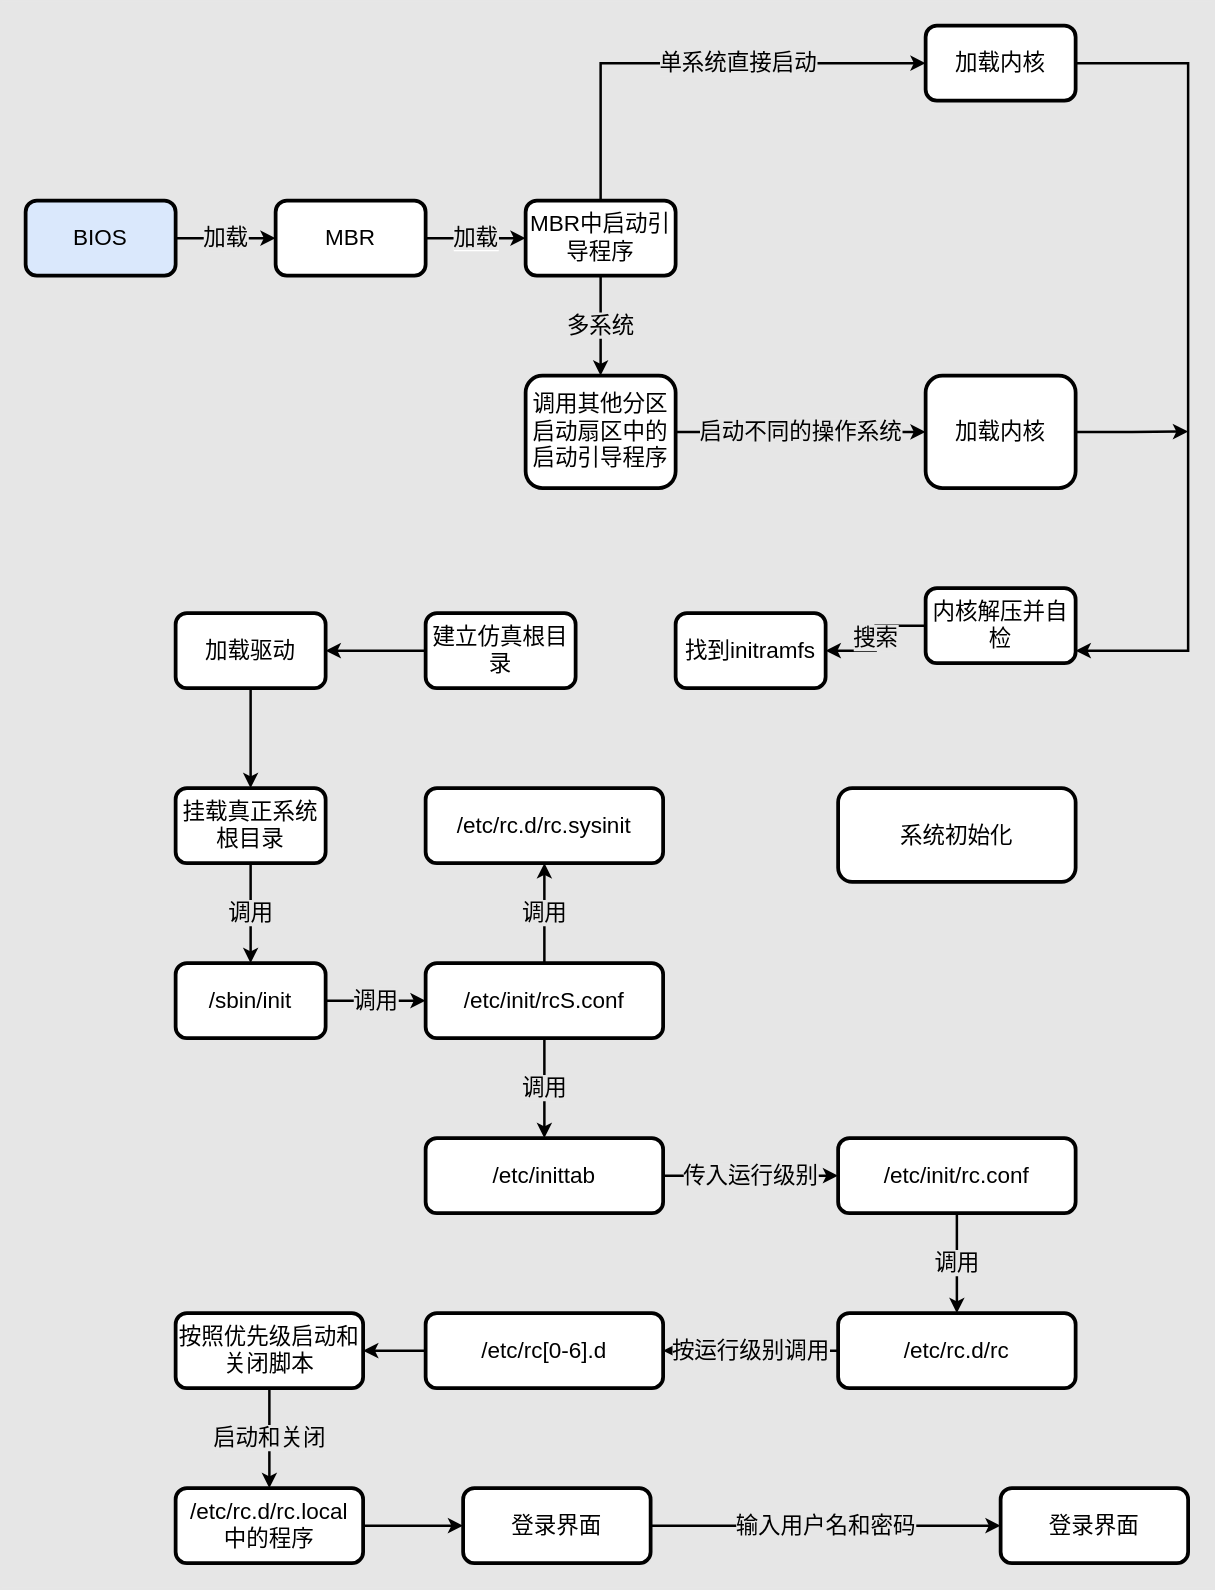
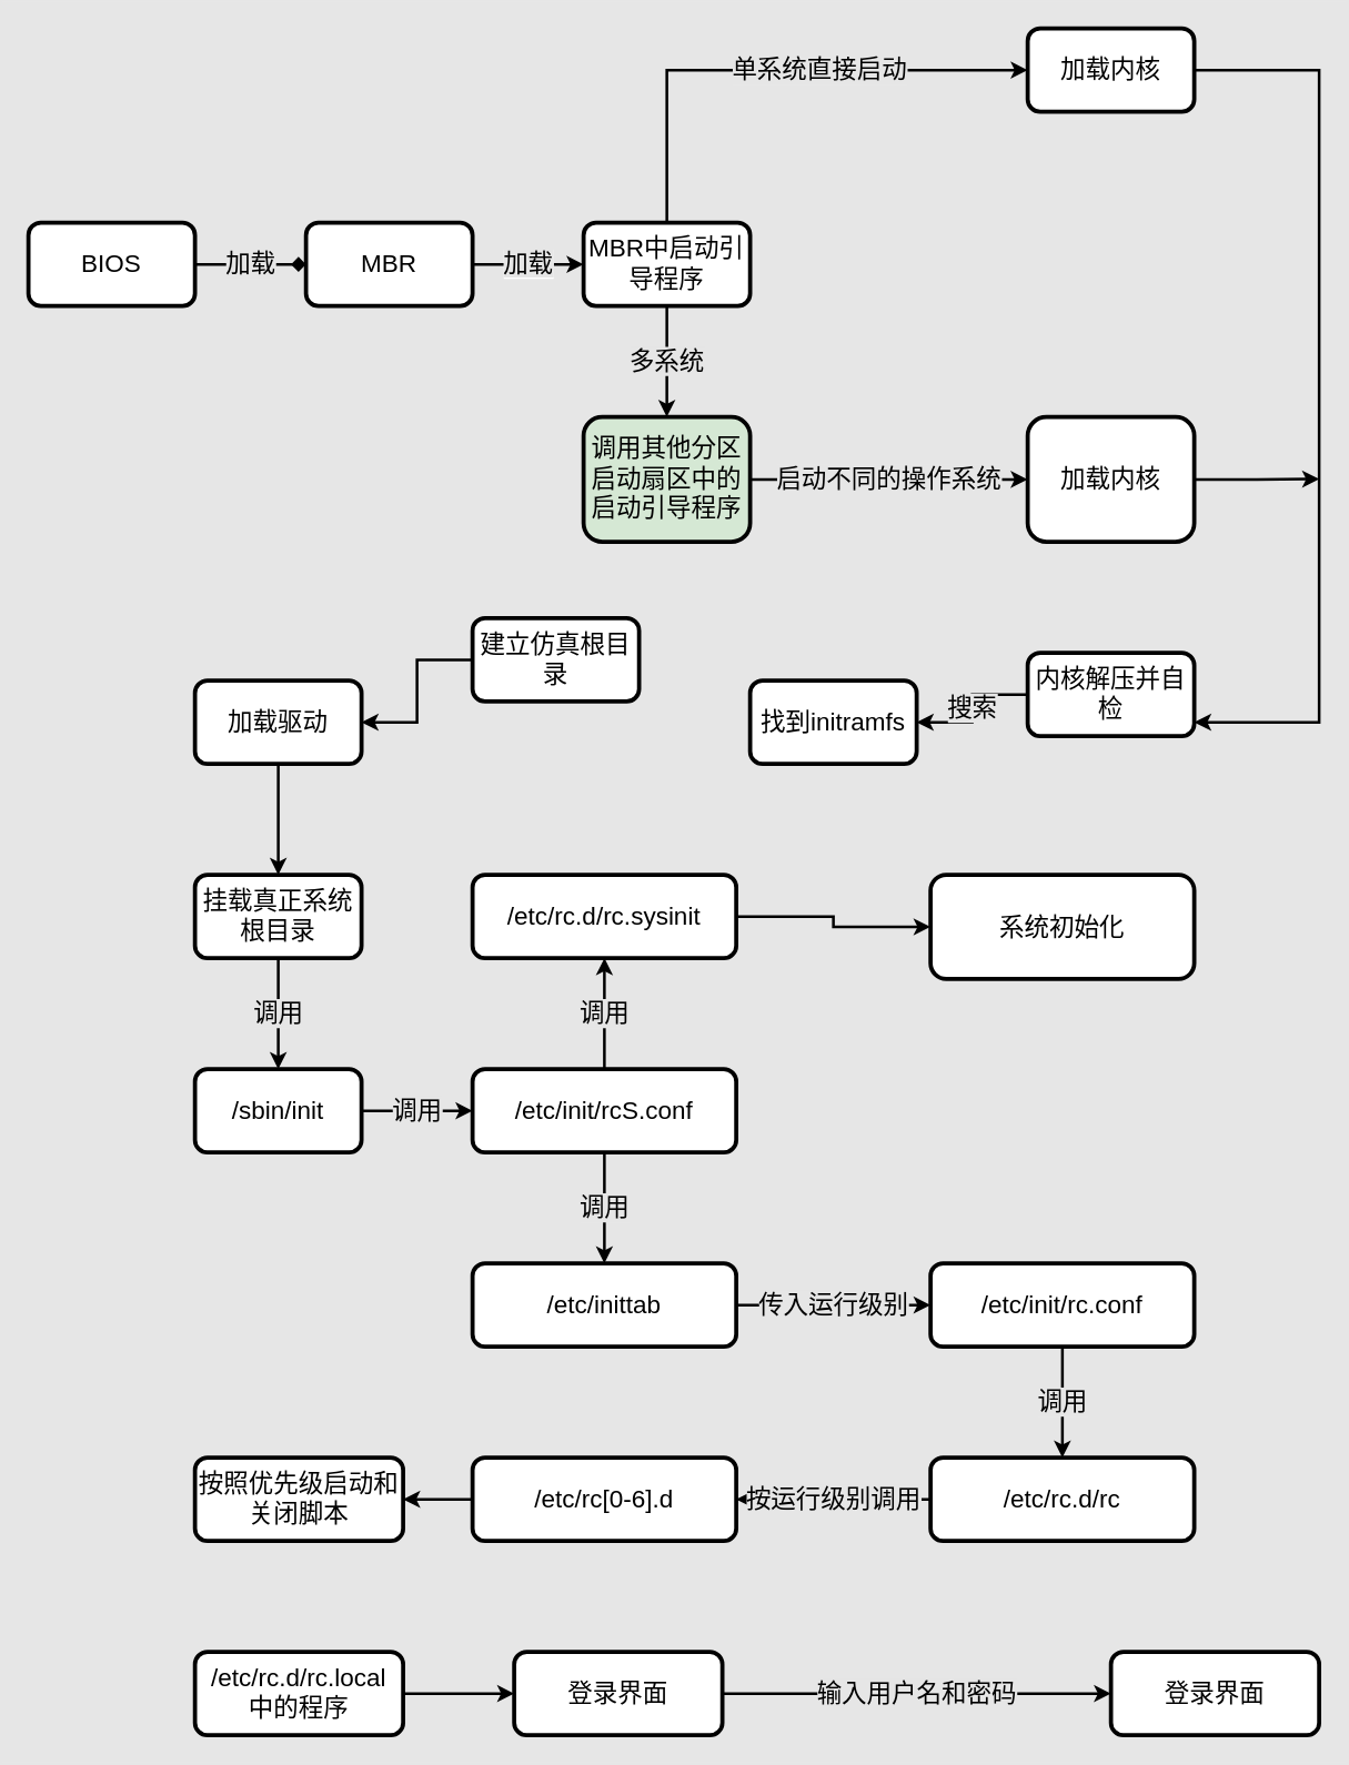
- <mxCell id="3" value="&lt;font style=&quot;font-size: 18px&quot;&gt;BIOS&lt;/font&gt;" style="rounded=1;whiteSpace=wrap;html=1;glass=0;comic=0;strokeWidth=3;fillColor=#dae8fc;" vertex="1" parent="1"><mxGeometry x="20" y="160" width="120" height="60" as="geometry" /></mxCell>
+ <mxCell id="3" value="&lt;font style=&quot;font-size: 18px&quot;&gt;BIOS&lt;/font&gt;" style="rounded=1;whiteSpace=wrap;html=1;glass=0;comic=0;strokeWidth=3;" vertex="1" parent="1"><mxGeometry x="20" y="160" width="120" height="60" as="geometry" /></mxCell>
- <mxCell id="2" value="&lt;font style=&quot;font-size: 18px&quot;&gt;加载&lt;/font&gt;" style="edgeStyle=orthogonalEdgeStyle;rounded=0;orthogonalLoop=1;jettySize=auto;html=1;strokeWidth=2;labelBackgroundColor=#E6E6E6;" edge="1" parent="1" source="3" target="5"><mxGeometry relative="1" as="geometry" /></mxCell>
+ <mxCell id="2" value="&lt;font style=&quot;font-size: 18px&quot;&gt;加载&lt;/font&gt;" style="edgeStyle=orthogonalEdgeStyle;rounded=0;orthogonalLoop=1;jettySize=auto;html=1;strokeWidth=2;labelBackgroundColor=#E6E6E6;endArrow=diamond;" edge="1" parent="1" source="3" target="5"><mxGeometry relative="1" as="geometry" /></mxCell>
- <mxCell id="10" value="调用其他分区启动扇区中的启动引导程序" style="rounded=1;whiteSpace=wrap;html=1;glass=0;comic=0;strokeWidth=3;fontSize=18;" vertex="1" parent="1"><mxGeometry x="420" y="300" width="120" height="90" as="geometry" /></mxCell>
+ <mxCell id="10" value="调用其他分区启动扇区中的启动引导程序" style="rounded=1;whiteSpace=wrap;html=1;glass=0;comic=0;strokeWidth=3;fontSize=18;fillColor=#d5e8d4;" vertex="1" parent="1"><mxGeometry x="420" y="300" width="120" height="90" as="geometry" /></mxCell>
- <mxCell id="19" value="建立仿真根目录" style="rounded=1;whiteSpace=wrap;html=1;glass=0;comic=0;strokeWidth=3;fontSize=18;" vertex="1" parent="1"><mxGeometry x="340" y="490" width="120" height="60" as="geometry" /></mxCell>
+ <mxCell id="19" value="建立仿真根目录" style="rounded=1;whiteSpace=wrap;html=1;glass=0;comic=0;strokeWidth=3;fontSize=18;" vertex="1" parent="1"><mxGeometry x="340" y="445" width="120" height="60" as="geometry" /></mxCell>
+ <mxCell id="44" value="" style="edgeStyle=orthogonalEdgeStyle;rounded=0;orthogonalLoop=1;jettySize=auto;html=1;labelBackgroundColor=#E6E6E6;strokeWidth=2;fontSize=18;" edge="1" parent="1" source="45" target="46"><mxGeometry relative="1" as="geometry" /></mxCell>
- <mxCell id="37" value="启动和关闭" style="edgeStyle=orthogonalEdgeStyle;rounded=0;orthogonalLoop=1;jettySize=auto;html=1;labelBackgroundColor=#E6E6E6;strokeWidth=2;fontSize=18;" edge="1" parent="1" source="38" target="40"><mxGeometry relative="1" as="geometry" /></mxCell>
